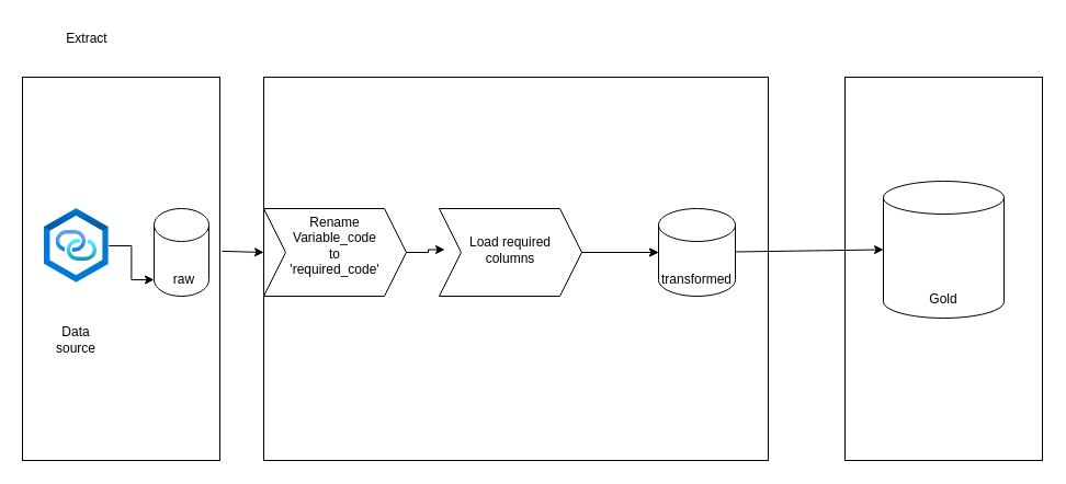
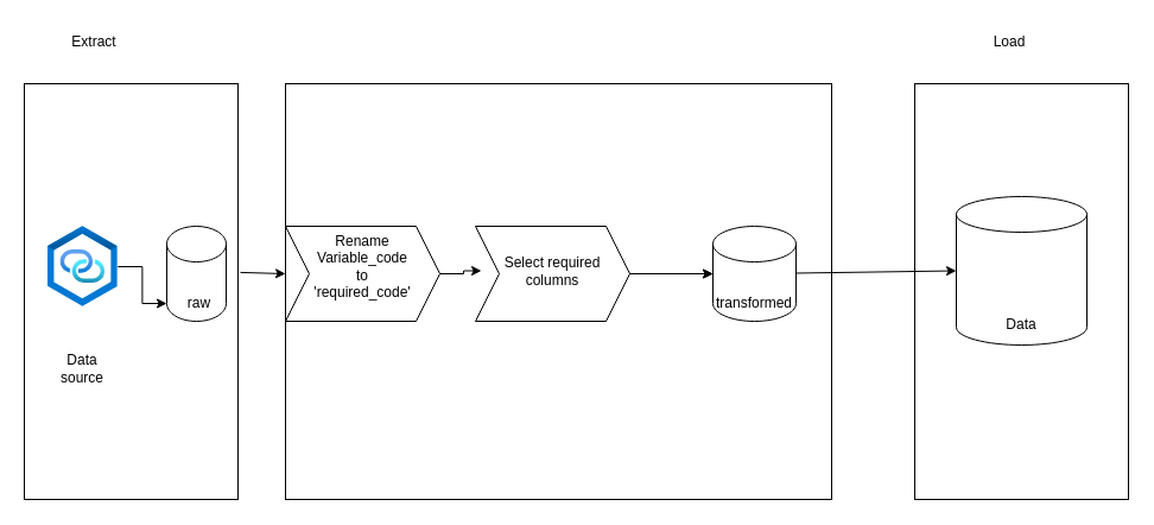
+ <mxCell id="16" value="Load" style="text;html=1;align=center;verticalAlign=middle;whiteSpace=wrap;rounded=0;movable=1;resizable=1;rotatable=1;deletable=1;editable=1;locked=0;connectable=1;" vertex="1" parent="1"><mxGeometry x="820" y="20" width="60" height="30" as="geometry" /></mxCell>
- <mxCell id="21" value="Load required columns" style="text;html=1;align=center;verticalAlign=middle;whiteSpace=wrap;rounded=0;" vertex="1" parent="1"><mxGeometry x="405" y="212.5" width="120" height="30" as="geometry" /></mxCell>
+ <mxCell id="21" value="Select required columns" style="text;html=1;align=center;verticalAlign=middle;whiteSpace=wrap;rounded=0;" vertex="1" parent="1"><mxGeometry x="405" y="212.5" width="120" height="30" as="geometry" /></mxCell>
- <mxCell id="11" value="Gold" style="text;html=1;align=center;verticalAlign=middle;whiteSpace=wrap;rounded=0;" vertex="1" parent="1"><mxGeometry x="830" y="258" width="60" height="30" as="geometry" /></mxCell>
+ <mxCell id="11" value="Data" style="text;html=1;align=center;verticalAlign=middle;whiteSpace=wrap;rounded=0;" vertex="1" parent="1"><mxGeometry x="830" y="258" width="60" height="30" as="geometry" /></mxCell>
